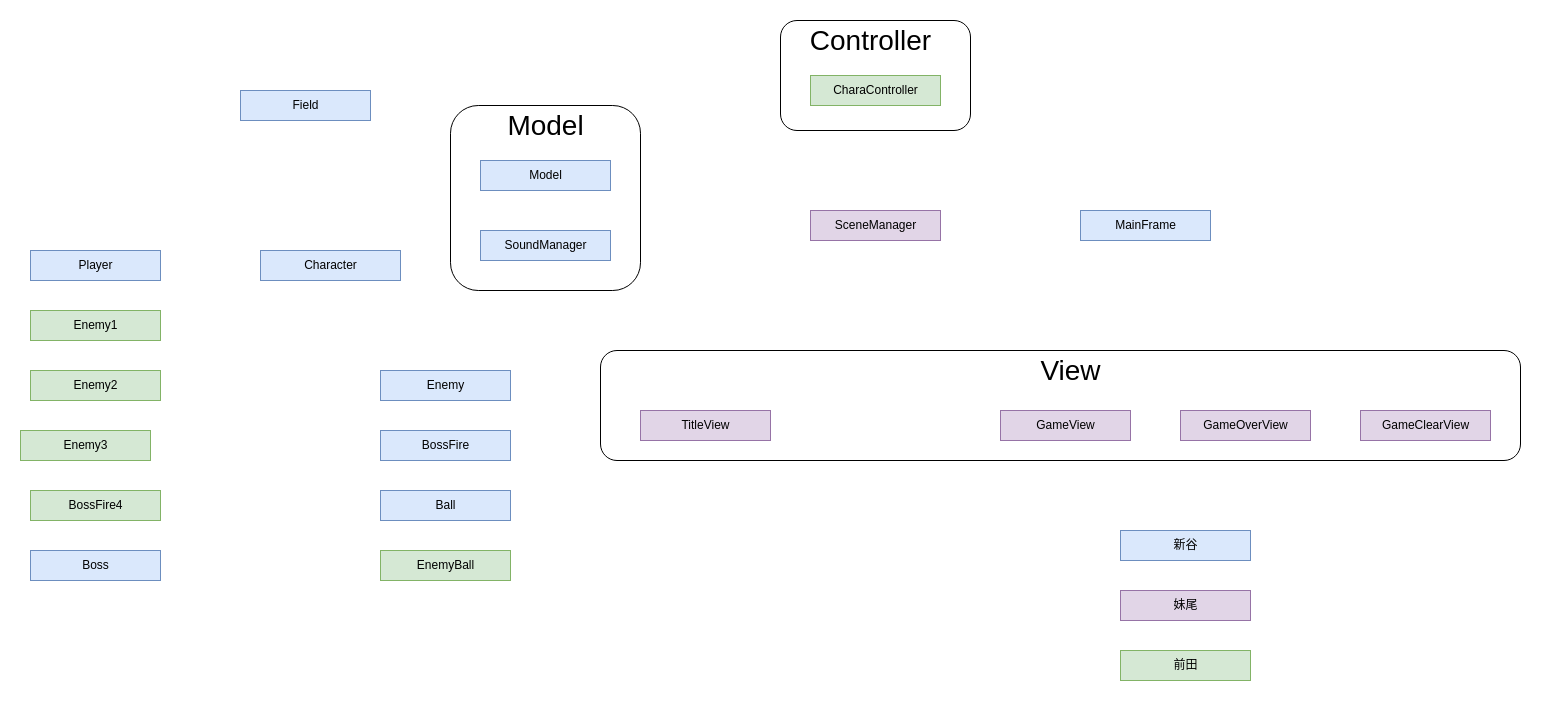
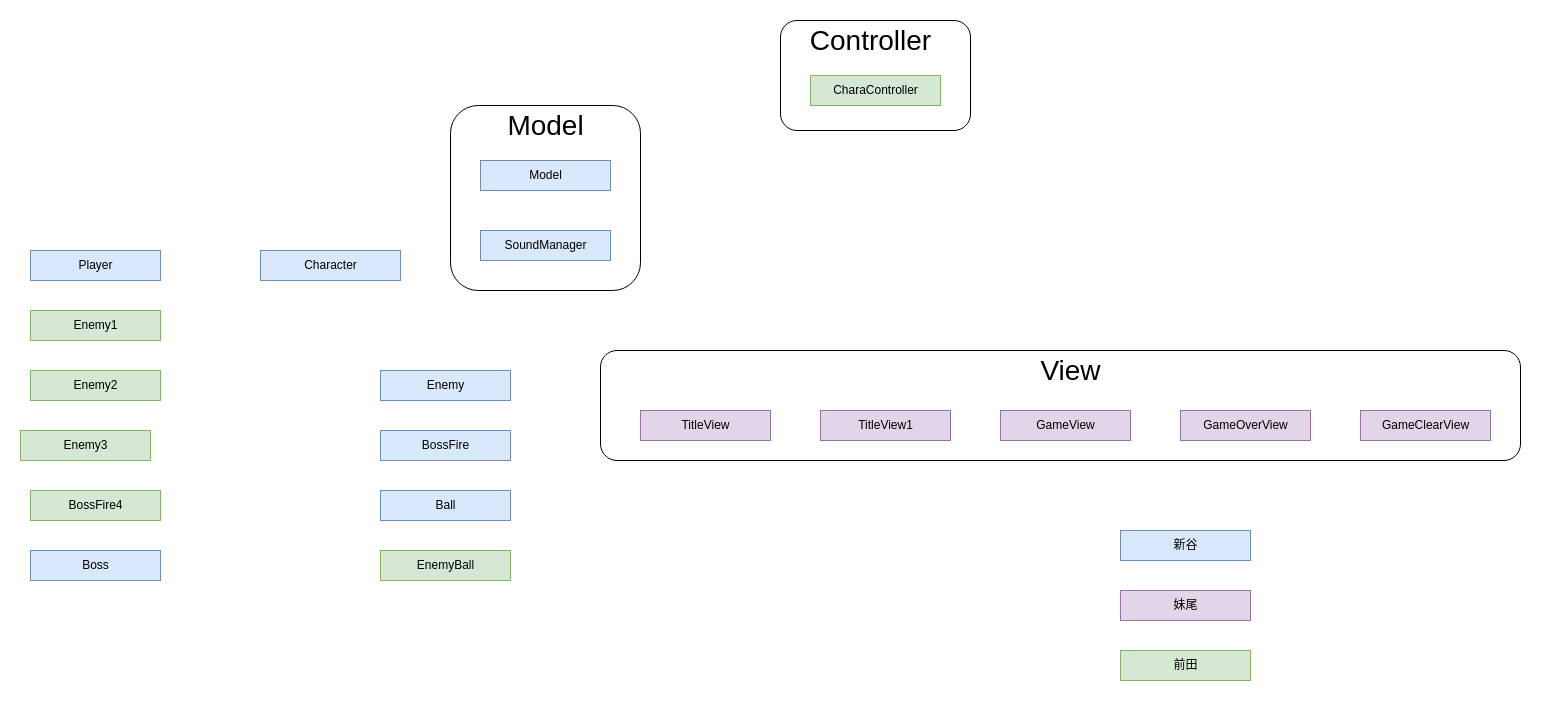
- <mxCell id="21" value="Field" style="html=1;fillColor=#dae8fc;strokeColor=#6c8ebf;" vertex="1" parent="1"><mxGeometry x="240" y="90" width="130" height="30" as="geometry" /></mxCell>
- <mxCell id="23" value="SceneManager" style="html=1;fillColor=#e1d5e7;strokeColor=#9673a6;" vertex="1" parent="1"><mxGeometry x="810" y="210" width="130" height="30" as="geometry" /></mxCell>
- <mxCell id="22" value="MainFrame" style="html=1;fillColor=#dae8fc;strokeColor=#6c8ebf;" vertex="1" parent="1"><mxGeometry x="1080" y="210" width="130" height="30" as="geometry" /></mxCell>
+ <mxCell id="20" value="TitleView1" style="html=1;fillColor=#e1d5e7;strokeColor=#9673a6;" vertex="1" parent="1"><mxGeometry x="820" y="410" width="130" height="30" as="geometry" /></mxCell>
